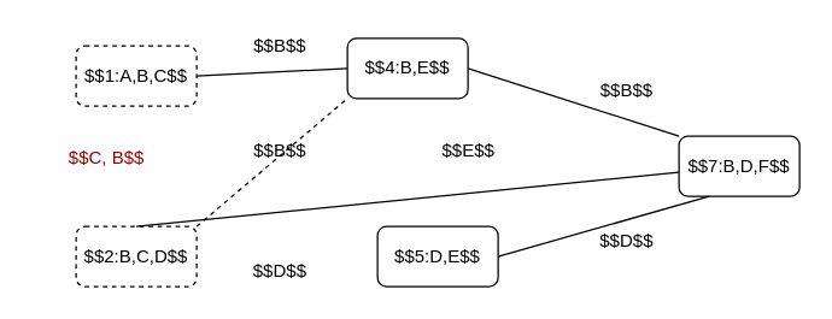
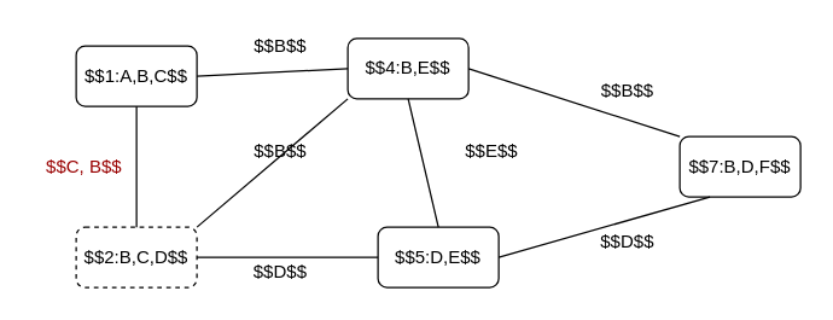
- <mxCell id="2" value="$$1:A,B,C$$" style="rounded=1;whiteSpace=wrap;html=1;dashed=1;" parent="1" vertex="1"><mxGeometry x="50" y="30" width="80" height="40" as="geometry" /></mxCell>
+ <mxCell id="2" value="$$1:A,B,C$$" style="rounded=1;whiteSpace=wrap;html=1;" parent="1" vertex="1"><mxGeometry x="50" y="30" width="80" height="40" as="geometry" /></mxCell>
- <mxCell id="20" value="$$E$$" style="text;html=1;align=center;verticalAlign=middle;resizable=0;points=[];autosize=1;" vertex="1" parent="1"><mxGeometry x="285" y="90" width="50" height="20" as="geometry" /></mxCell>
+ <mxCell id="20" value="$$E$$" style="text;html=1;align=center;verticalAlign=middle;resizable=0;points=[];autosize=1;" vertex="1" parent="1"><mxGeometry x="300" y="90" width="50" height="20" as="geometry" /></mxCell>
- <mxCell id="15" value="&lt;font color=&quot;#990000&quot;&gt;$$C, B$$&lt;/font&gt;" style="text;html=1;align=center;verticalAlign=middle;resizable=0;points=[];autosize=1;" parent="1" vertex="1"><mxGeometry x="35" y="95" width="70" height="20" as="geometry" /></mxCell>
+ <mxCell id="15" value="&lt;font color=&quot;#990000&quot;&gt;$$C, B$$&lt;/font&gt;" style="text;html=1;align=center;verticalAlign=middle;resizable=0;points=[];autosize=1;" parent="1" vertex="1"><mxGeometry x="20" y="100" width="70" height="20" as="geometry" /></mxCell>
- <mxCell id="10" value="" style="endArrow=none;html=1;exitX=1;exitY=0;exitDx=0;exitDy=0;entryX=0;entryY=1;entryDx=0;entryDy=0;dashed=1;" parent="1" source="3" target="4" edge="1"><mxGeometry width="50" height="50" relative="1" as="geometry"><mxPoint x="530" y="270" as="sourcePoint" /><mxPoint x="580" y="220" as="targetPoint" /></mxGeometry></mxCell>
+ <mxCell id="10" value="" style="endArrow=none;html=1;exitX=1;exitY=0;exitDx=0;exitDy=0;entryX=0;entryY=1;entryDx=0;entryDy=0;" parent="1" source="3" target="4" edge="1"><mxGeometry width="50" height="50" relative="1" as="geometry"><mxPoint x="530" y="270" as="sourcePoint" /><mxPoint x="580" y="220" as="targetPoint" /></mxGeometry></mxCell>
+ <mxCell id="11" value="" style="endArrow=none;html=1;exitX=0.5;exitY=1;exitDx=0;exitDy=0;entryX=0.5;entryY=0;entryDx=0;entryDy=0;" parent="1" source="4" target="5" edge="1"><mxGeometry width="50" height="50" relative="1" as="geometry"><mxPoint x="530" y="270" as="sourcePoint" /><mxPoint x="580" y="220" as="targetPoint" /></mxGeometry></mxCell>
- <mxCell id="7" value="" style="endArrow=none;html=1;exitX=0.5;exitY=0;exitDx=0;exitDy=0;" parent="1" source="3" target="6" edge="1"><mxGeometry width="50" height="50" relative="1" as="geometry"><mxPoint x="530" y="270" as="sourcePoint" /><mxPoint x="580" y="220" as="targetPoint" /></mxGeometry></mxCell>
+ <mxCell id="7" value="" style="endArrow=none;html=1;exitX=0.5;exitY=0;exitDx=0;exitDy=0;entryX=0.5;entryY=1;entryDx=0;entryDy=0;" parent="1" source="3" target="2" edge="1"><mxGeometry width="50" height="50" relative="1" as="geometry"><mxPoint x="530" y="270" as="sourcePoint" /><mxPoint x="580" y="220" as="targetPoint" /></mxGeometry></mxCell>
+ <mxCell id="9" value="" style="endArrow=none;html=1;exitX=1;exitY=0.5;exitDx=0;exitDy=0;entryX=0;entryY=0.5;entryDx=0;entryDy=0;" parent="1" source="3" target="5" edge="1"><mxGeometry width="50" height="50" relative="1" as="geometry"><mxPoint x="530" y="270" as="sourcePoint" /><mxPoint x="580" y="220" as="targetPoint" /></mxGeometry></mxCell>
